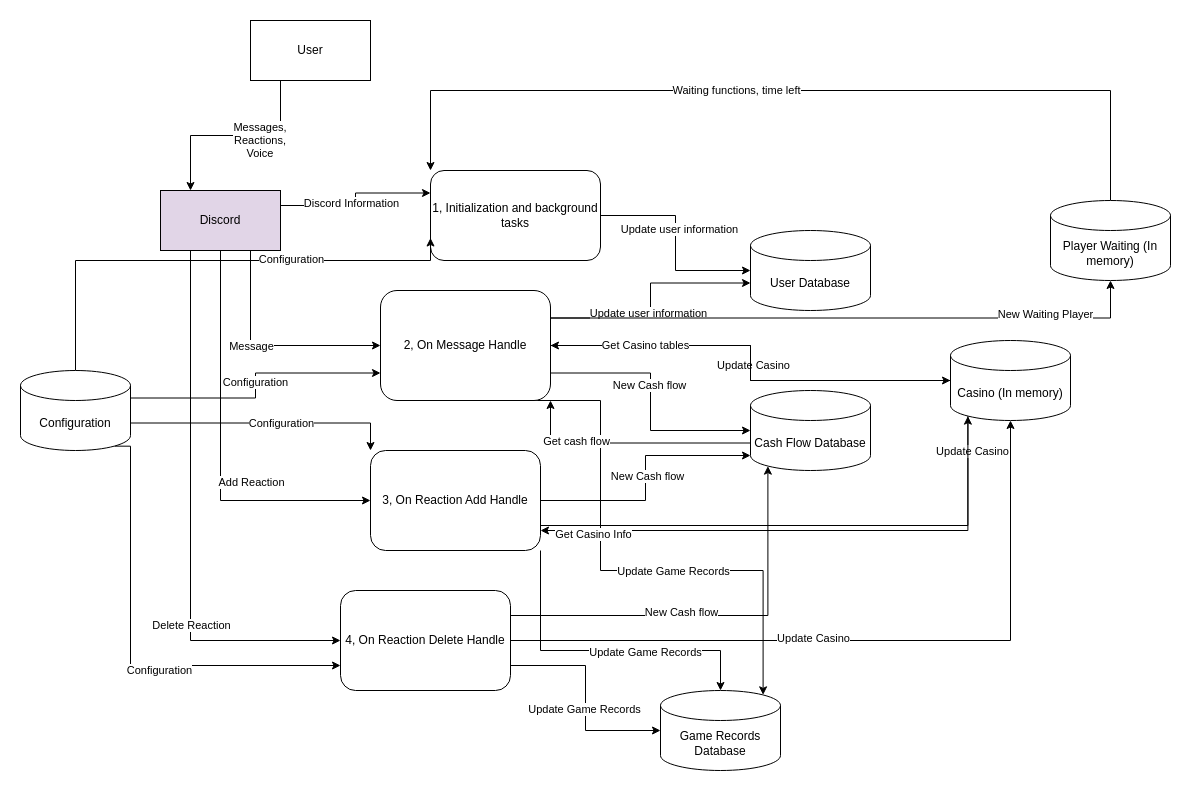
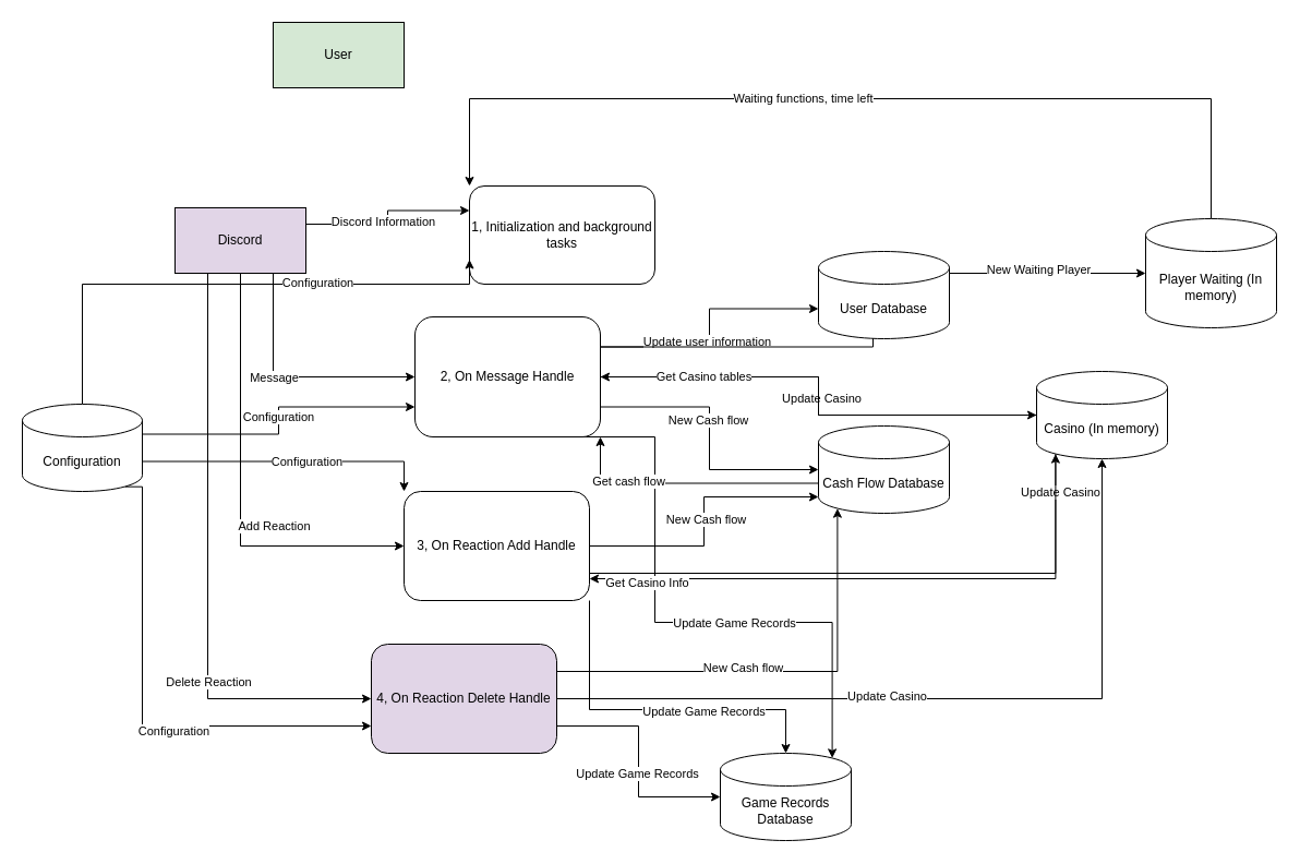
- <mxCell id="4" value="User" style="rounded=0;whiteSpace=wrap;html=1;" vertex="1" parent="1"><mxGeometry x="250" y="20" width="120" height="60" as="geometry" /></mxCell>
+ <mxCell id="4" value="User" style="rounded=0;whiteSpace=wrap;html=1;fillColor=#d5e8d4;" vertex="1" parent="1"><mxGeometry x="250" y="20" width="120" height="60" as="geometry" /></mxCell>
- <mxCell id="2" style="edgeStyle=orthogonalEdgeStyle;rounded=0;orthogonalLoop=1;jettySize=auto;html=1;exitX=0.25;exitY=1;exitDx=0;exitDy=0;entryX=0.25;entryY=0;entryDx=0;entryDy=0;" edge="1" parent="1" source="4" target="13"><mxGeometry relative="1" as="geometry" /></mxCell>
- <mxCell id="3" value="Messages,&amp;nbsp;&lt;br&gt;Reactions,&amp;nbsp;&lt;br&gt;Voice&amp;nbsp;" style="edgeLabel;html=1;align=center;verticalAlign=middle;resizable=0;points=[];" vertex="1" connectable="0" parent="2"><mxGeometry x="-0.246" y="4" relative="1" as="geometry"><mxPoint as="offset" /></mxGeometry></mxCell>
- <mxCell id="25" style="edgeStyle=orthogonalEdgeStyle;rounded=0;orthogonalLoop=1;jettySize=auto;html=1;exitX=1;exitY=0.5;exitDx=0;exitDy=0;entryX=0;entryY=0.5;entryDx=0;entryDy=0;entryPerimeter=0;" edge="1" parent="1" source="27" target="42"><mxGeometry relative="1" as="geometry" /></mxCell>
- <mxCell id="26" value="Update user information" style="edgeLabel;html=1;align=center;verticalAlign=middle;resizable=0;points=[];" vertex="1" connectable="0" parent="25"><mxGeometry x="-0.141" y="3" relative="1" as="geometry"><mxPoint as="offset" /></mxGeometry></mxCell>
- <mxCell id="54" value="Player Waiting (In memory)" style="shape=cylinder3;whiteSpace=wrap;html=1;boundedLbl=1;backgroundOutline=1;size=15;" vertex="1" parent="1"><mxGeometry x="1050" y="200" width="120" height="80" as="geometry" /></mxCell>
+ <mxCell id="54" value="Player Waiting (In memory)" style="shape=cylinder3;whiteSpace=wrap;html=1;boundedLbl=1;backgroundOutline=1;size=15;" vertex="1" parent="1"><mxGeometry x="1050" y="200" width="120" height="100" as="geometry" /></mxCell>
- <mxCell id="41" value="4, On Reaction Delete Handle" style="rounded=1;whiteSpace=wrap;html=1;" vertex="1" parent="1"><mxGeometry x="340" y="590" width="170" height="100" as="geometry" /></mxCell>
+ <mxCell id="41" value="4, On Reaction Delete Handle" style="rounded=1;whiteSpace=wrap;html=1;fillColor=#e1d5e7;" vertex="1" parent="1"><mxGeometry x="340" y="590" width="170" height="100" as="geometry" /></mxCell>
